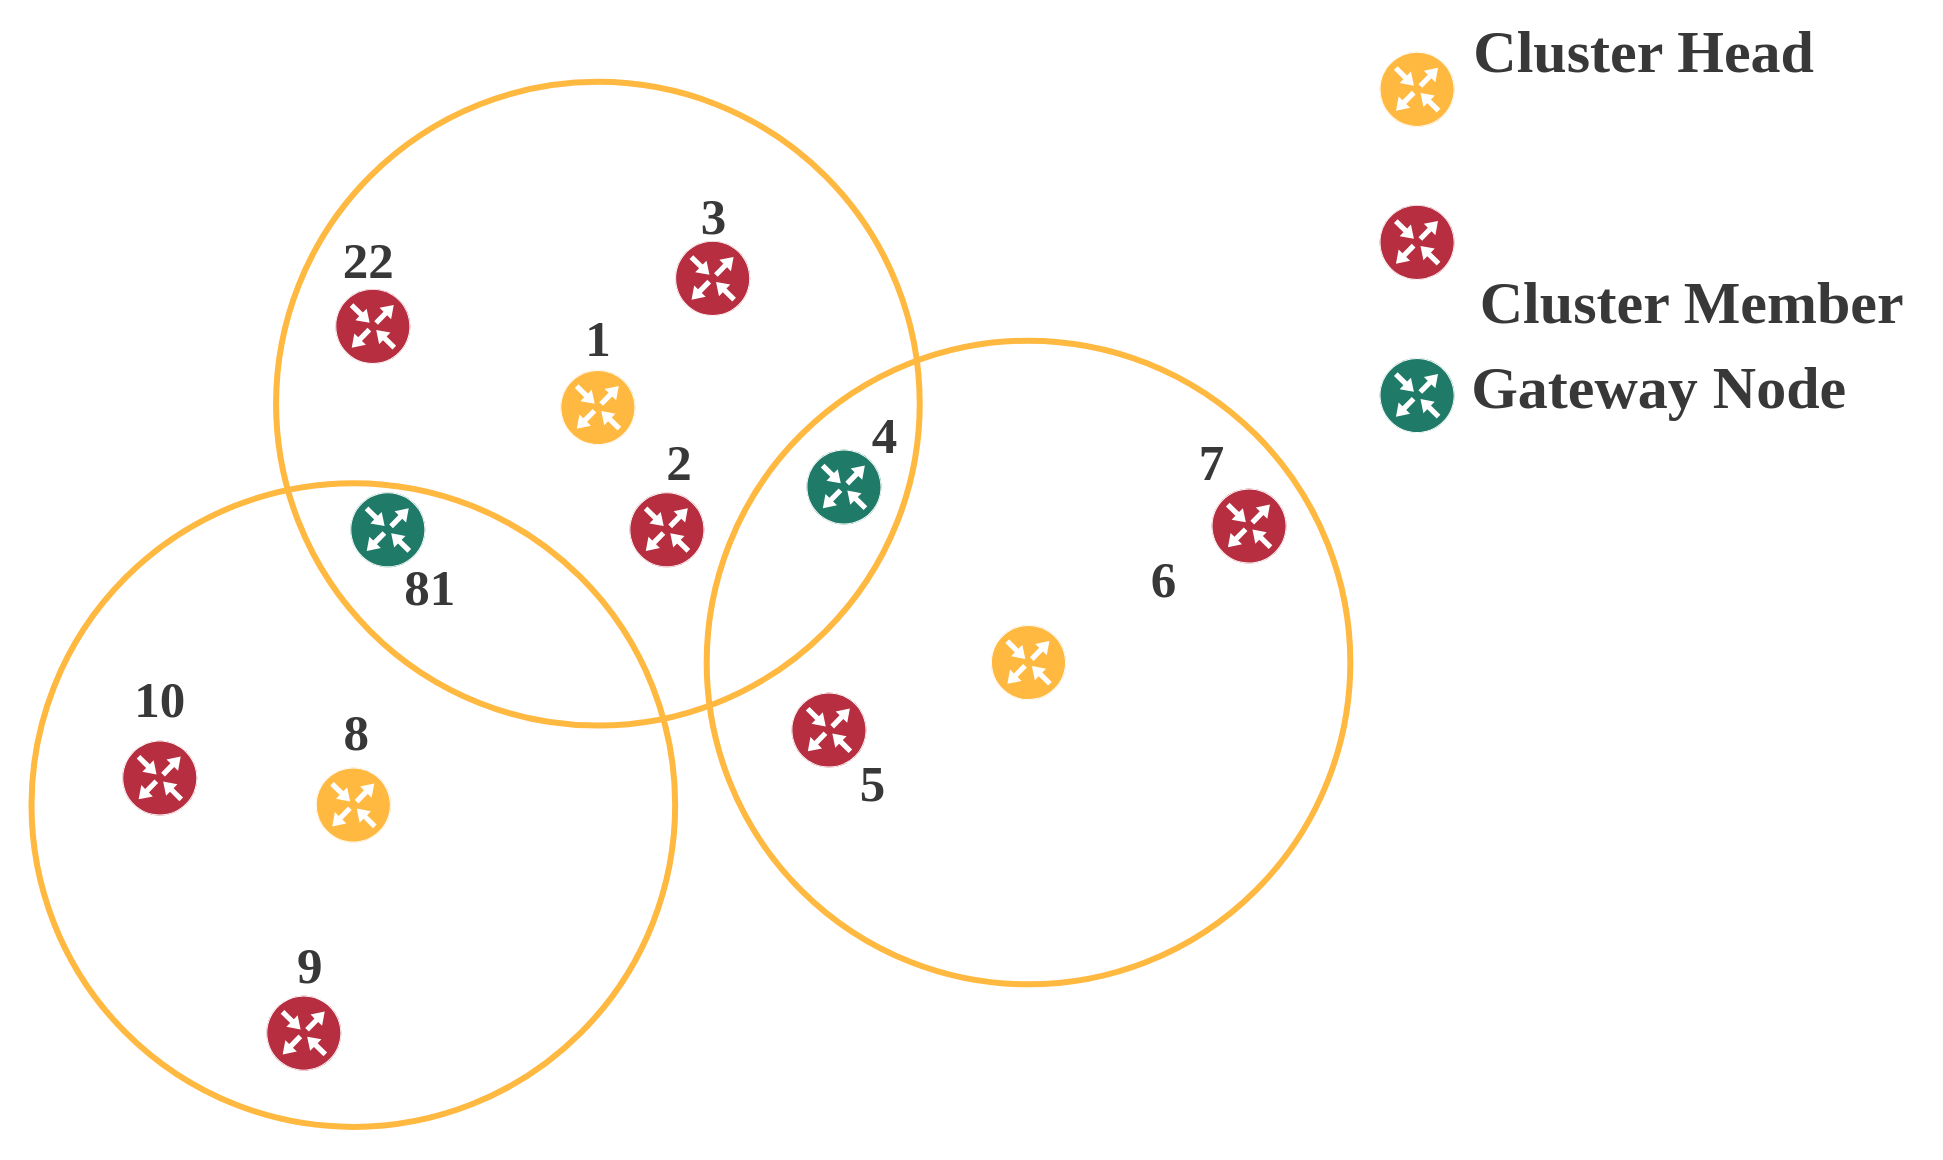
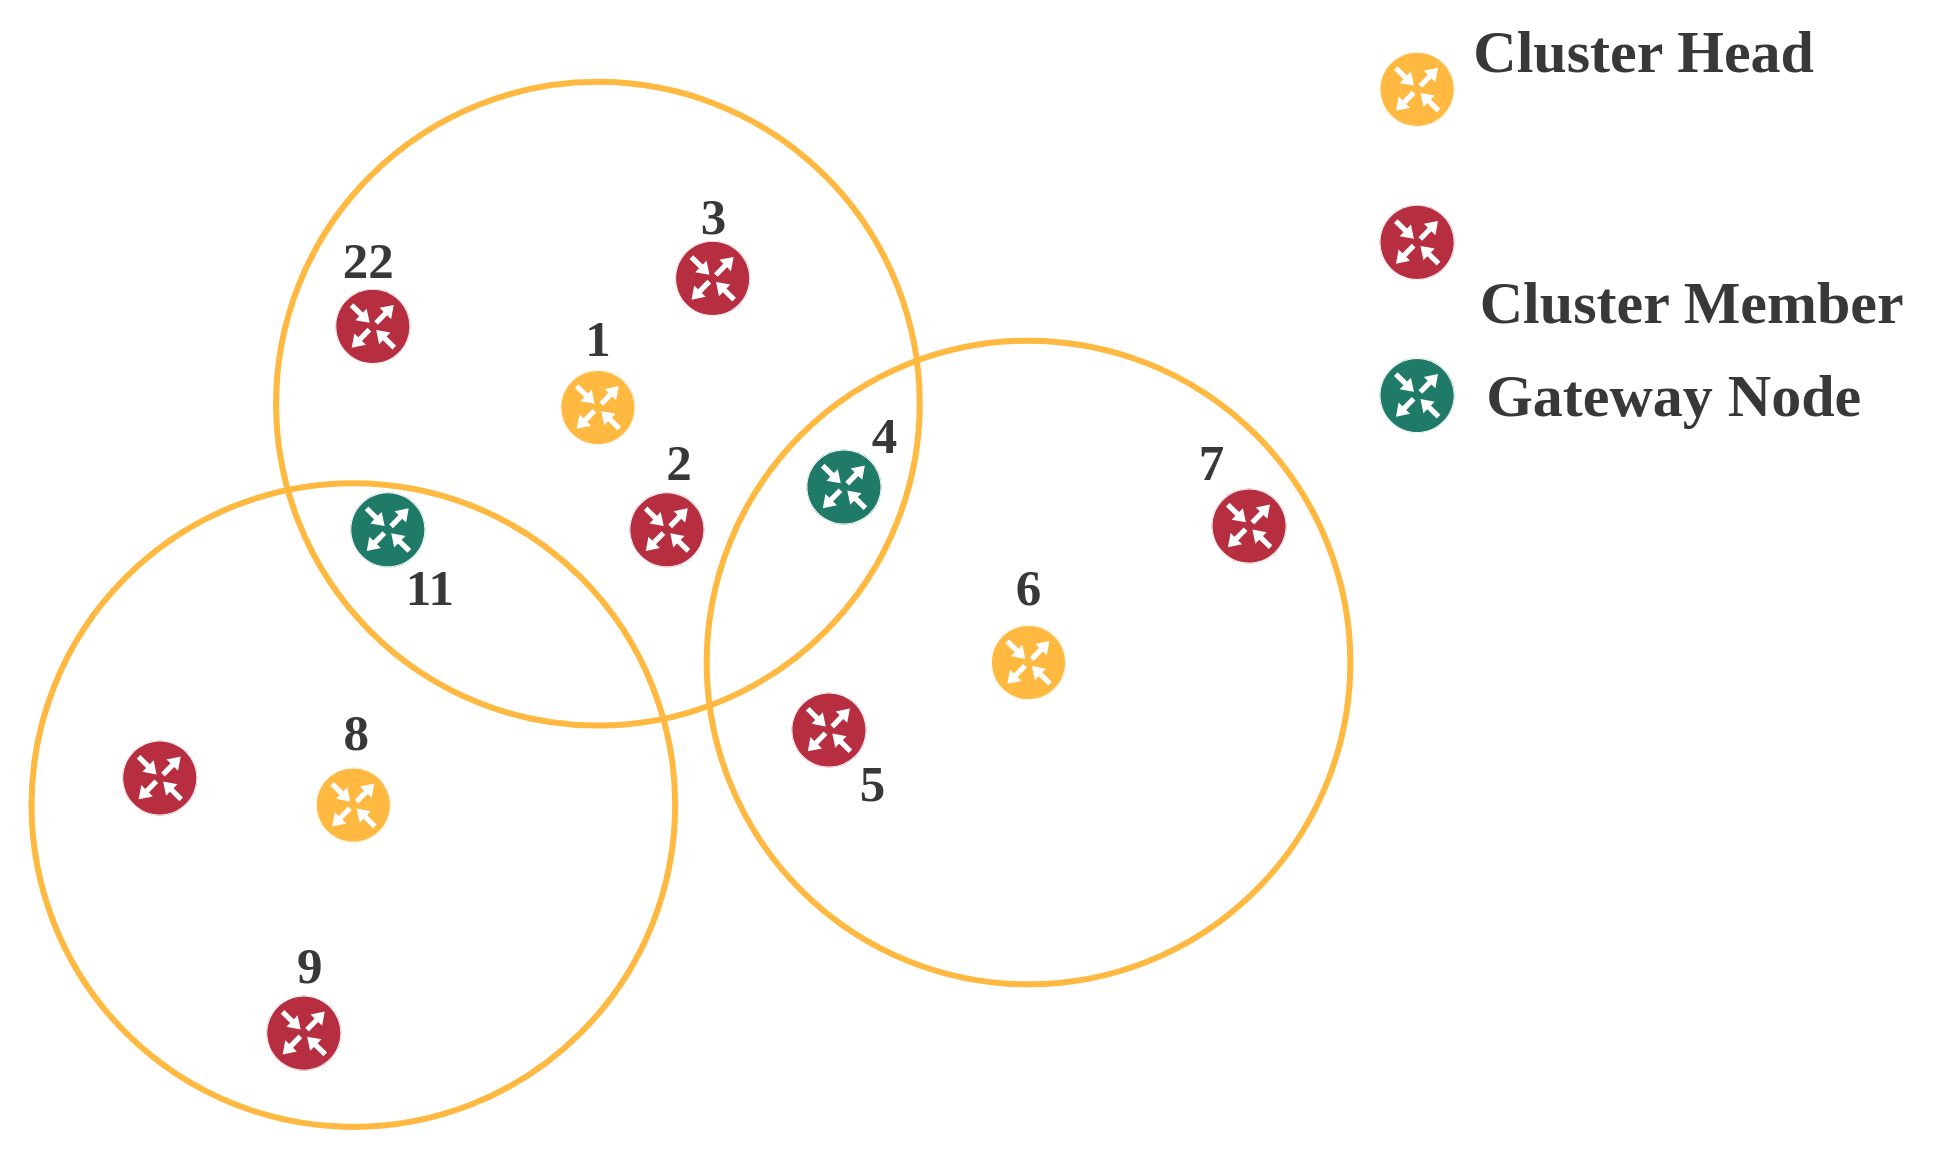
- <mxCell id="9" value="&lt;font style=&quot;font-size: 40px&quot; color=&quot;#383838&quot; face=&quot;Times New Roman&quot;&gt;&lt;b&gt;Gateway Node&lt;/b&gt;&lt;/font&gt;" style="text;html=1;resizable=0;autosize=1;align=center;verticalAlign=middle;points=[];fillColor=none;strokeColor=none;rounded=0;shadow=0;sketch=0;" vertex="1" parent="1"><mxGeometry x="975" y="244.5" width="260" height="27" as="geometry" /></mxCell>
+ <mxCell id="9" value="&lt;font style=&quot;font-size: 40px&quot; color=&quot;#383838&quot; face=&quot;Times New Roman&quot;&gt;&lt;b&gt;Gateway Node&lt;/b&gt;&lt;/font&gt;" style="text;html=1;resizable=0;autosize=1;align=center;verticalAlign=middle;points=[];fillColor=none;strokeColor=none;rounded=0;shadow=0;sketch=0;" vertex="1" parent="1"><mxGeometry x="985" y="249.5" width="260" height="27" as="geometry" /></mxCell>
- <mxCell id="28" value="&lt;font style=&quot;font-size: 34px&quot;&gt;&lt;b&gt;6&lt;/b&gt;&lt;/font&gt;" style="text;html=1;resizable=0;autosize=1;align=center;verticalAlign=middle;points=[];fillColor=none;strokeColor=none;rounded=0;shadow=0;sketch=0;fontFamily=Times New Roman;fontSize=40;fontColor=#383838;" vertex="1" parent="1"><mxGeometry x="761.5" y="357" width="27" height="54" as="geometry" /></mxCell>
+ <mxCell id="28" value="&lt;font style=&quot;font-size: 34px&quot;&gt;&lt;b&gt;6&lt;/b&gt;&lt;/font&gt;" style="text;html=1;resizable=0;autosize=1;align=center;verticalAlign=middle;points=[];fillColor=none;strokeColor=none;rounded=0;shadow=0;sketch=0;fontFamily=Times New Roman;fontSize=40;fontColor=#383838;" vertex="1" parent="1"><mxGeometry x="671.5" y="362" width="27" height="54" as="geometry" /></mxCell>
- <mxCell id="33" value="&lt;font style=&quot;font-size: 34px&quot;&gt;&lt;b&gt;81&lt;/b&gt;&lt;/font&gt;" style="text;html=1;resizable=0;autosize=1;align=center;verticalAlign=middle;points=[];fillColor=none;strokeColor=none;rounded=0;shadow=0;sketch=0;fontFamily=Times New Roman;fontSize=40;fontColor=#383838;" vertex="1" parent="1"><mxGeometry x="265" y="362" width="42" height="54" as="geometry" /></mxCell>
+ <mxCell id="33" value="&lt;font style=&quot;font-size: 34px&quot;&gt;&lt;b&gt;11&lt;/b&gt;&lt;/font&gt;" style="text;html=1;resizable=0;autosize=1;align=center;verticalAlign=middle;points=[];fillColor=none;strokeColor=none;rounded=0;shadow=0;sketch=0;fontFamily=Times New Roman;fontSize=40;fontColor=#383838;" vertex="1" parent="1"><mxGeometry x="265" y="362" width="42" height="54" as="geometry" /></mxCell>
- <mxCell id="32" value="&lt;font style=&quot;font-size: 34px&quot;&gt;&lt;b&gt;10&lt;/b&gt;&lt;/font&gt;" style="text;html=1;resizable=0;autosize=1;align=center;verticalAlign=middle;points=[];fillColor=none;strokeColor=none;rounded=0;shadow=0;sketch=0;fontFamily=Times New Roman;fontSize=40;fontColor=#383838;" vertex="1" parent="1"><mxGeometry x="84" y="437" width="44" height="54" as="geometry" /></mxCell>
